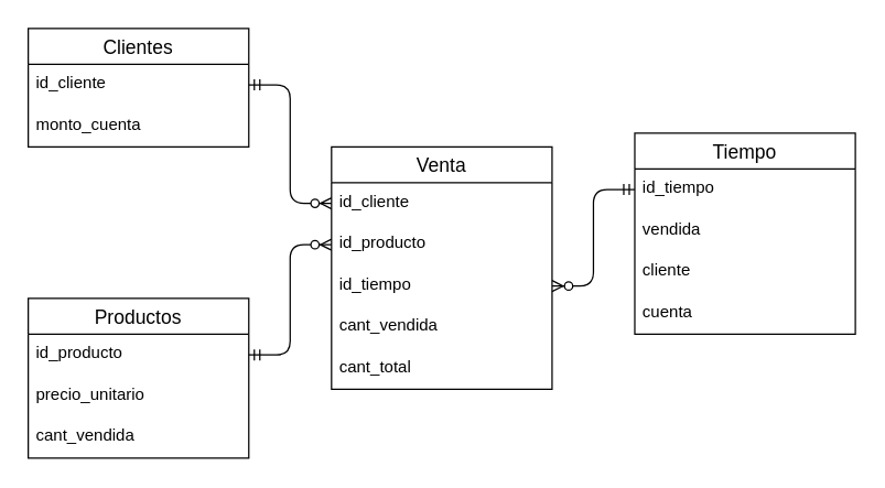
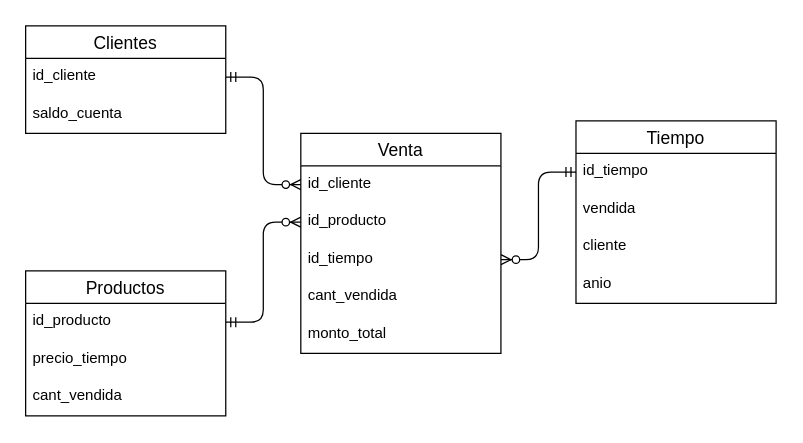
- <mxCell id="4" value="monto_cuenta" style="text;strokeColor=none;fillColor=none;spacingLeft=4;spacingRight=4;overflow=hidden;rotatable=0;points=[[0,0.5],[1,0.5]];portConstraint=eastwest;fontSize=12;" vertex="1" parent="2"><mxGeometry y="56" width="160" height="30" as="geometry" /></mxCell>
+ <mxCell id="4" value="saldo_cuenta" style="text;strokeColor=none;fillColor=none;spacingLeft=4;spacingRight=4;overflow=hidden;rotatable=0;points=[[0,0.5],[1,0.5]];portConstraint=eastwest;fontSize=12;" vertex="1" parent="2"><mxGeometry y="56" width="160" height="30" as="geometry" /></mxCell>
- <mxCell id="13" value="cuenta" style="text;strokeColor=none;fillColor=none;spacingLeft=4;spacingRight=4;overflow=hidden;rotatable=0;points=[[0,0.5],[1,0.5]];portConstraint=eastwest;fontSize=12;" vertex="1" parent="9"><mxGeometry y="116" width="160" height="30" as="geometry" /></mxCell>
+ <mxCell id="13" value="anio" style="text;strokeColor=none;fillColor=none;spacingLeft=4;spacingRight=4;overflow=hidden;rotatable=0;points=[[0,0.5],[1,0.5]];portConstraint=eastwest;fontSize=12;" vertex="1" parent="9"><mxGeometry y="116" width="160" height="30" as="geometry" /></mxCell>
- <mxCell id="19" value="cant_total" style="text;strokeColor=none;fillColor=none;spacingLeft=4;spacingRight=4;overflow=hidden;rotatable=0;points=[[0,0.5],[1,0.5]];portConstraint=eastwest;fontSize=12;" vertex="1" parent="14"><mxGeometry y="146" width="160" height="30" as="geometry" /></mxCell>
+ <mxCell id="19" value="monto_total" style="text;strokeColor=none;fillColor=none;spacingLeft=4;spacingRight=4;overflow=hidden;rotatable=0;points=[[0,0.5],[1,0.5]];portConstraint=eastwest;fontSize=12;" vertex="1" parent="14"><mxGeometry y="146" width="160" height="30" as="geometry" /></mxCell>
- <mxCell id="7" value="precio_unitario" style="text;strokeColor=none;fillColor=none;spacingLeft=4;spacingRight=4;overflow=hidden;rotatable=0;points=[[0,0.5],[1,0.5]];portConstraint=eastwest;fontSize=12;" vertex="1" parent="5"><mxGeometry y="56" width="160" height="30" as="geometry" /></mxCell>
+ <mxCell id="7" value="precio_tiempo" style="text;strokeColor=none;fillColor=none;spacingLeft=4;spacingRight=4;overflow=hidden;rotatable=0;points=[[0,0.5],[1,0.5]];portConstraint=eastwest;fontSize=12;" vertex="1" parent="5"><mxGeometry y="56" width="160" height="30" as="geometry" /></mxCell>
